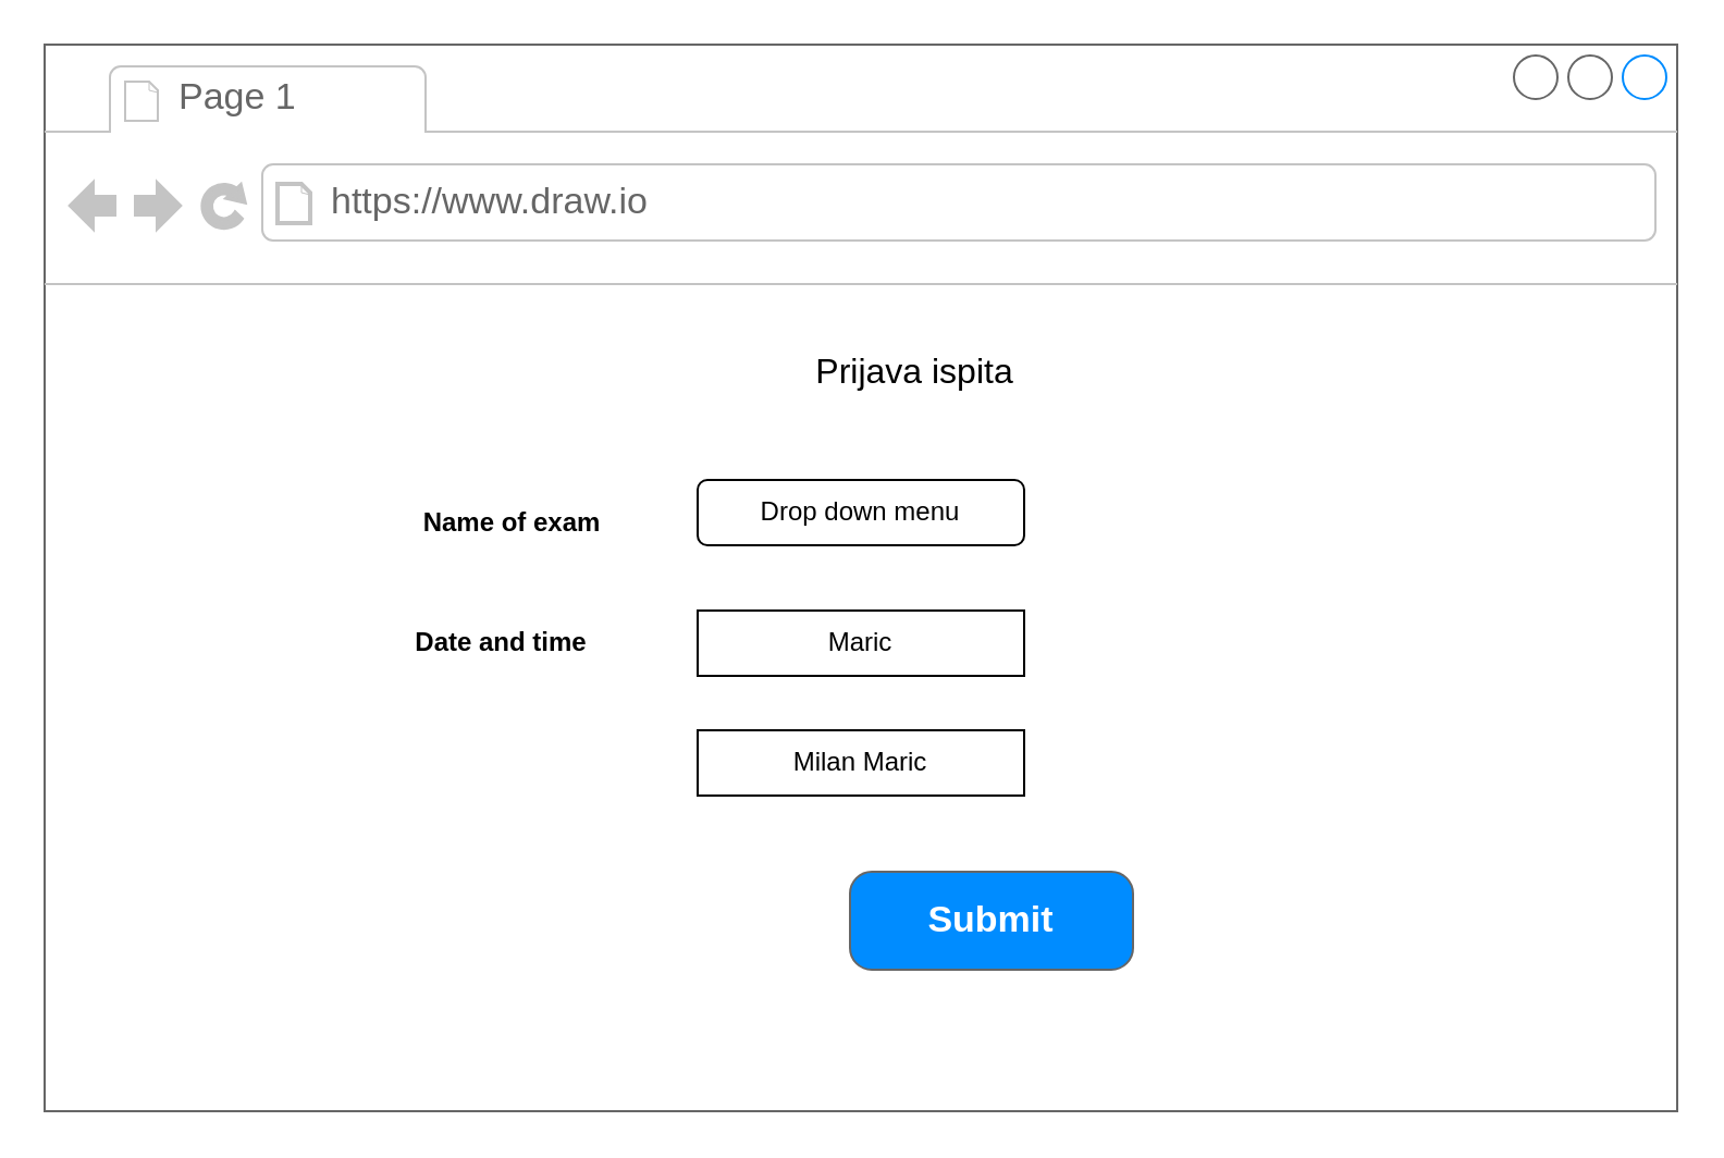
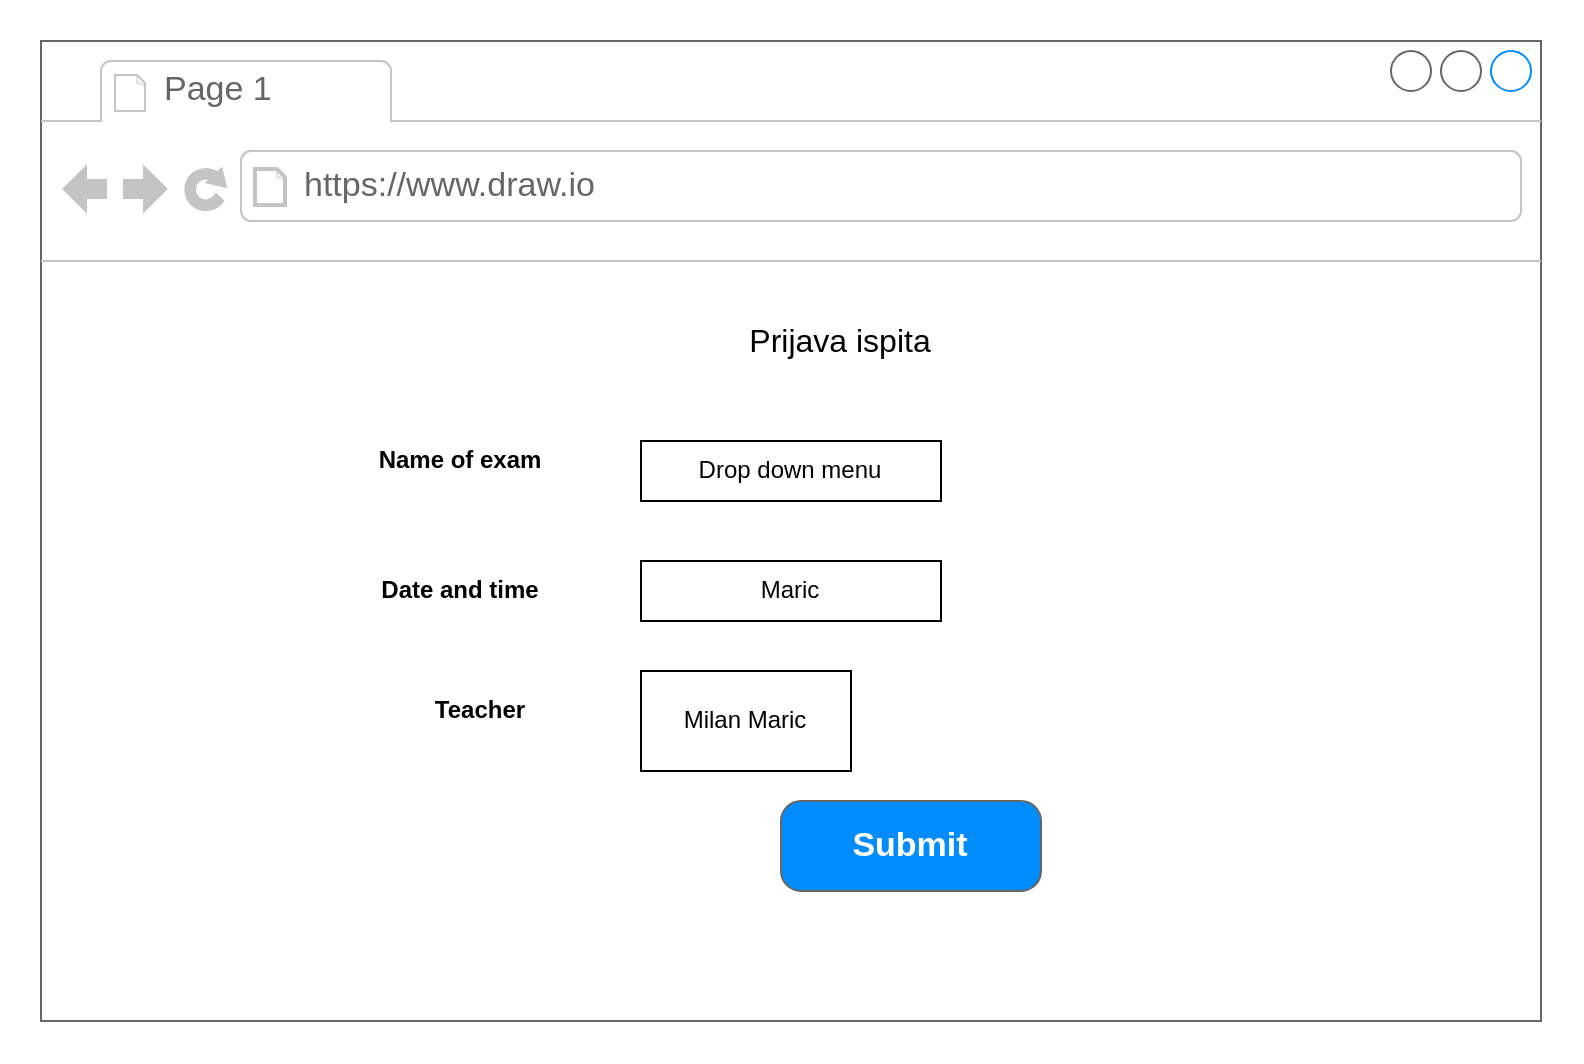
- <mxCell id="8" value="Drop down menu" style="whiteSpace=wrap;html=1;rounded=1;" parent="1" vertex="1"><mxGeometry x="320" y="220" width="150" height="30" as="geometry" /></mxCell>
+ <mxCell id="8" value="Drop down menu" style="rounded=0;whiteSpace=wrap;html=1;" parent="1" vertex="1"><mxGeometry x="320" y="220" width="150" height="30" as="geometry" /></mxCell>
- <mxCell id="7" value="Name of exam" style="text;html=1;strokeColor=none;fillColor=none;align=center;verticalAlign=middle;whiteSpace=wrap;rounded=0;fontStyle=1" parent="1" vertex="1"><mxGeometry x="180" y="230" width="110" height="20" as="geometry" /></mxCell>
+ <mxCell id="7" value="Name of exam" style="text;html=1;strokeColor=none;fillColor=none;align=center;verticalAlign=middle;whiteSpace=wrap;rounded=0;fontStyle=1" parent="1" vertex="1"><mxGeometry x="175" y="220" width="110" height="20" as="geometry" /></mxCell>
- <mxCell id="12" value="Milan Maric" style="rounded=0;whiteSpace=wrap;html=1;" parent="1" vertex="1"><mxGeometry x="320" y="335" width="150" height="30" as="geometry" /></mxCell>
+ <mxCell id="12" value="Milan Maric" style="rounded=0;whiteSpace=wrap;html=1;" parent="1" vertex="1"><mxGeometry x="320" y="335" width="105" height="50" as="geometry" /></mxCell>
+ <mxCell id="11" value="&lt;b&gt;Teacher&lt;/b&gt;" style="text;html=1;strokeColor=none;fillColor=none;align=center;verticalAlign=middle;whiteSpace=wrap;rounded=0;" parent="1" vertex="1"><mxGeometry x="180" y="345" width="120" height="20" as="geometry" /></mxCell>
